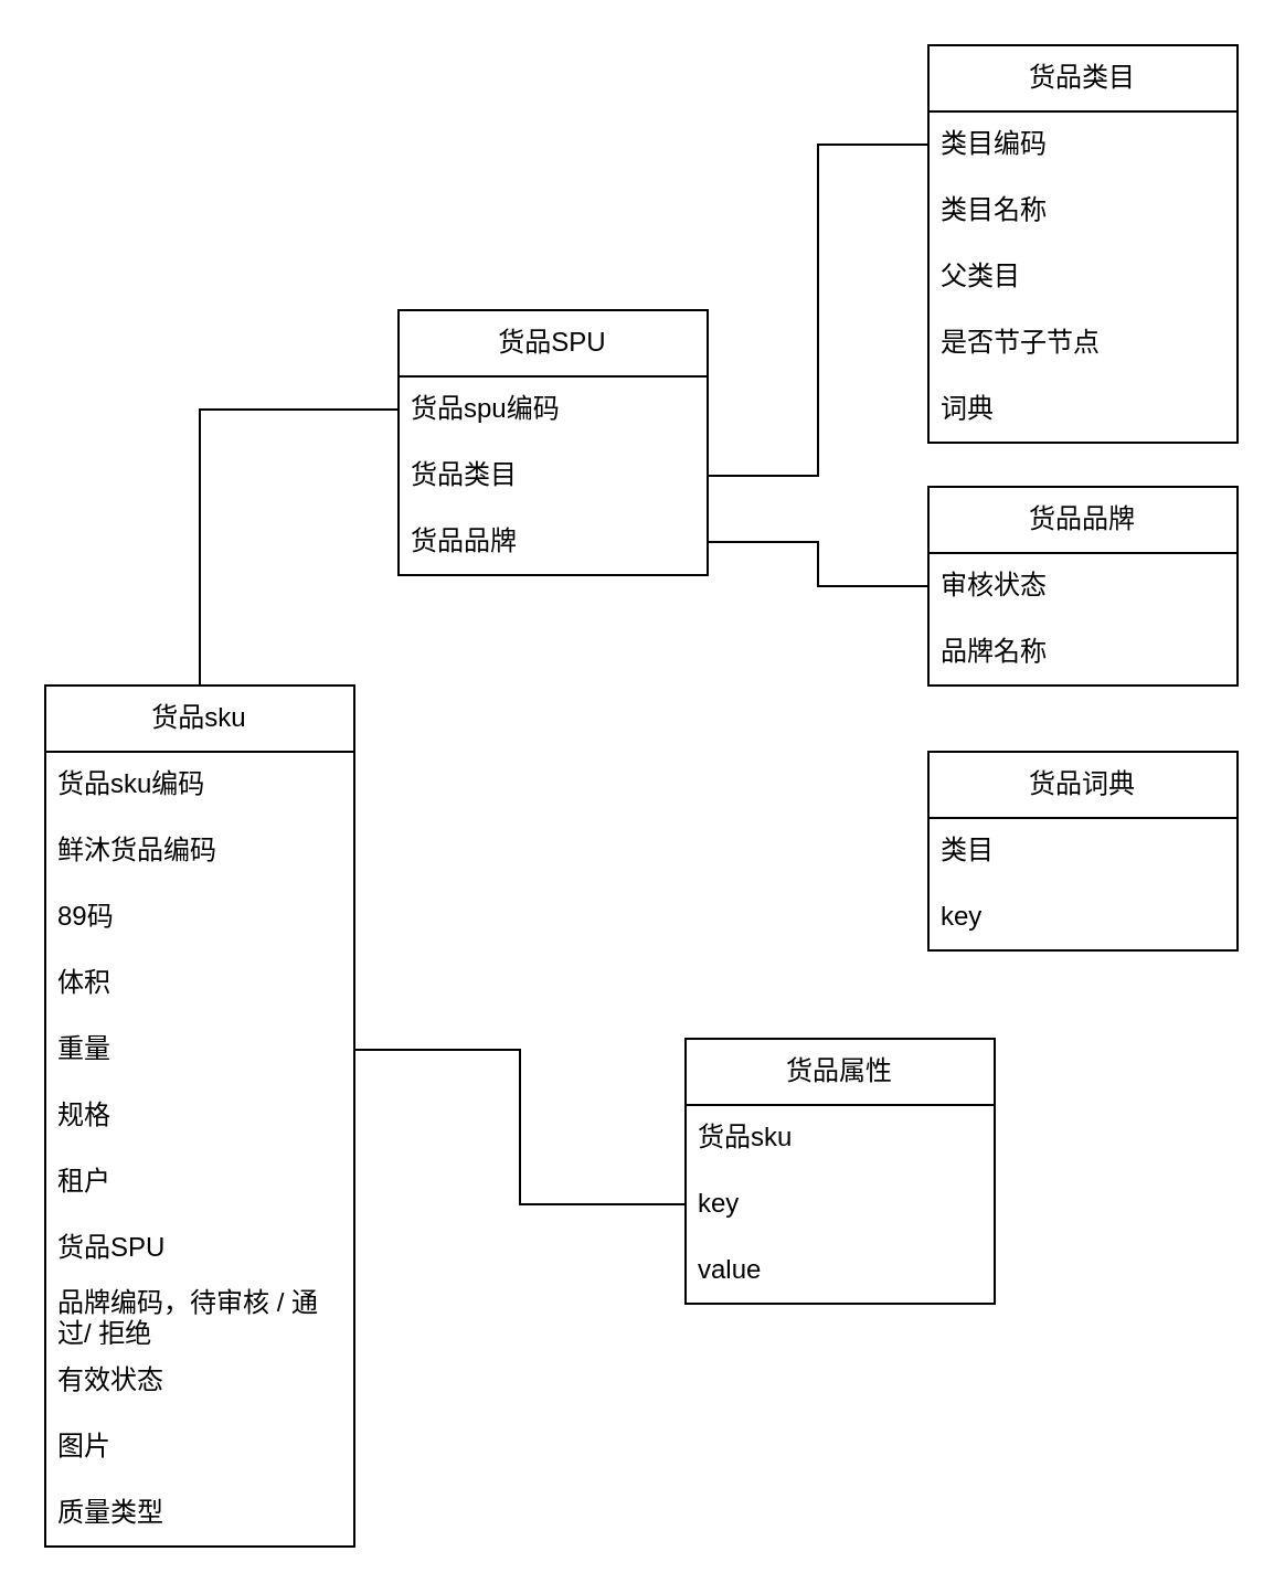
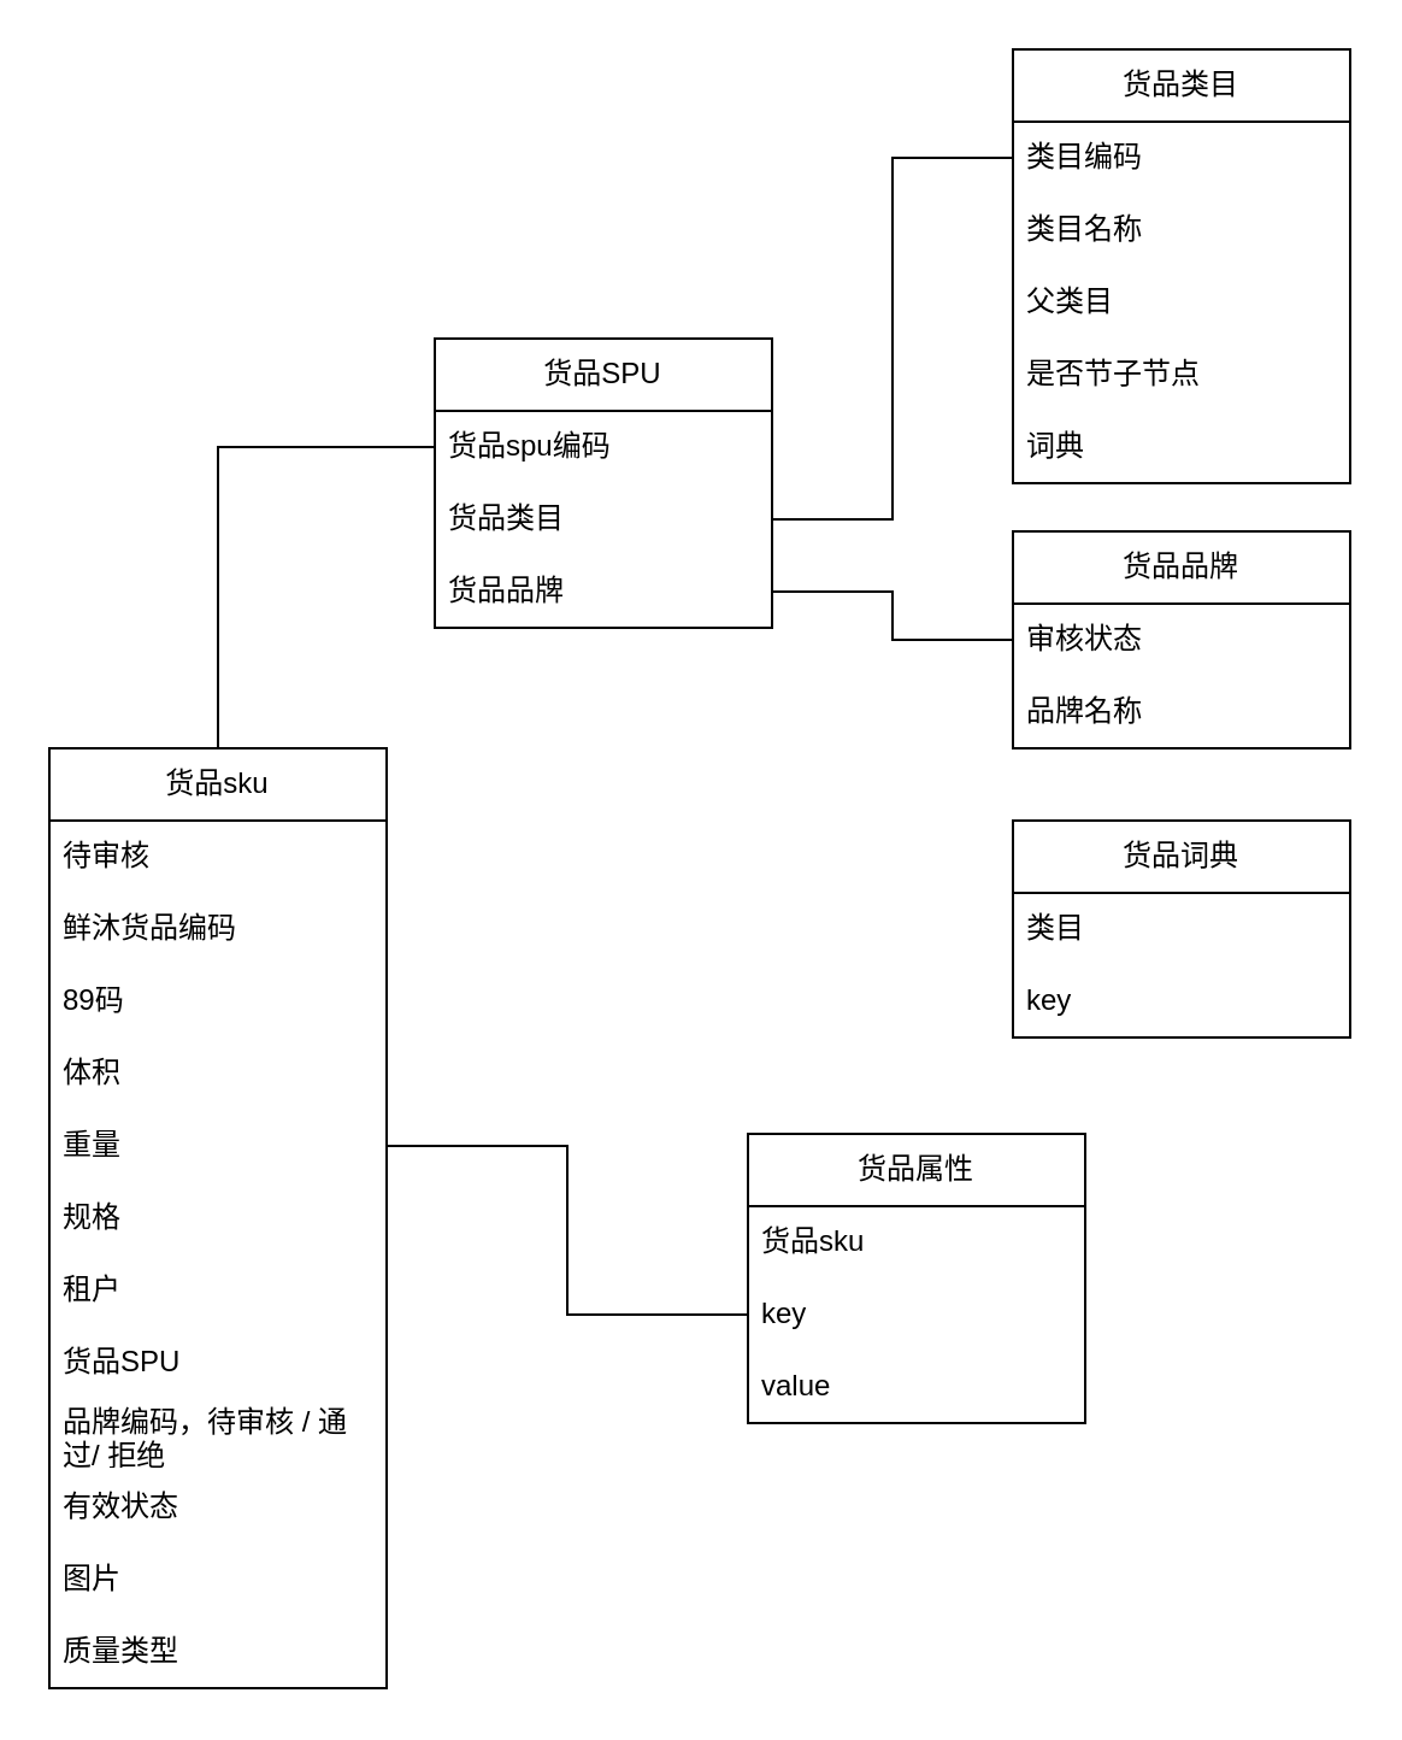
- <mxCell id="3" value="货品sku编码" style="text;strokeColor=none;fillColor=none;align=left;verticalAlign=middle;spacingLeft=4;spacingRight=4;overflow=hidden;points=[[0,0.5],[1,0.5]];portConstraint=eastwest;rotatable=0;whiteSpace=wrap;html=1;" vertex="1" parent="2"><mxGeometry y="30" width="140" height="30" as="geometry" /></mxCell>
+ <mxCell id="3" value="待审核" style="text;strokeColor=none;fillColor=none;align=left;verticalAlign=middle;spacingLeft=4;spacingRight=4;overflow=hidden;points=[[0,0.5],[1,0.5]];portConstraint=eastwest;rotatable=0;whiteSpace=wrap;html=1;" vertex="1" parent="2"><mxGeometry y="30" width="140" height="30" as="geometry" /></mxCell>
